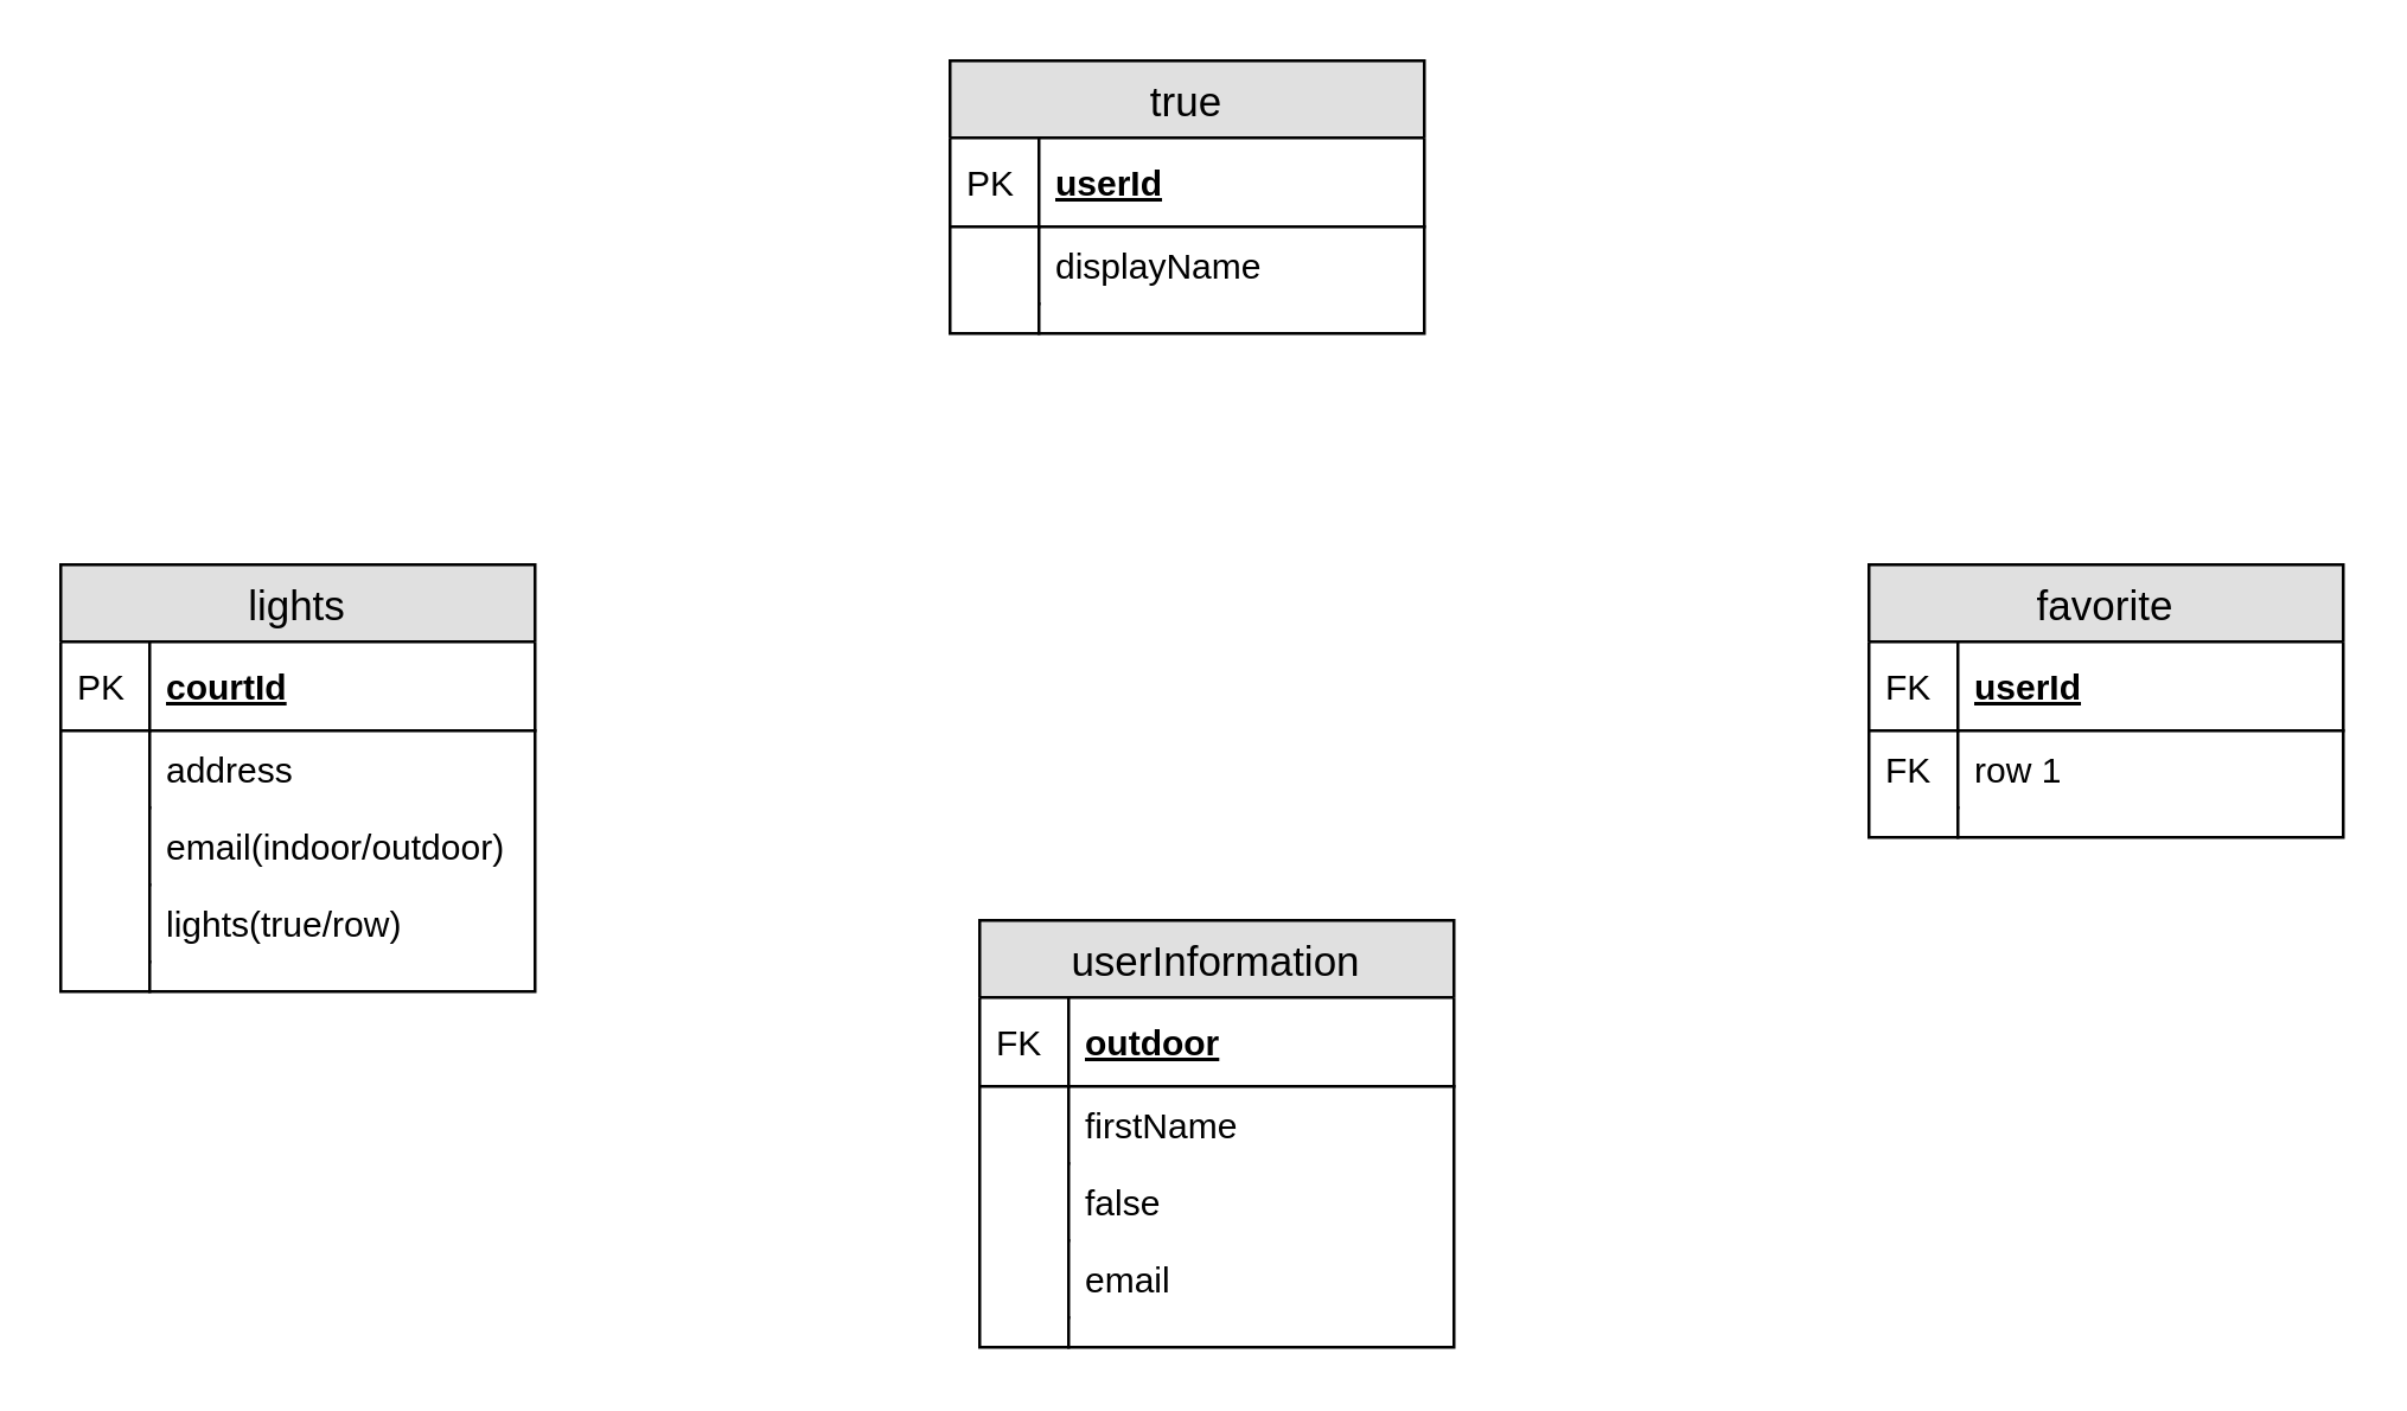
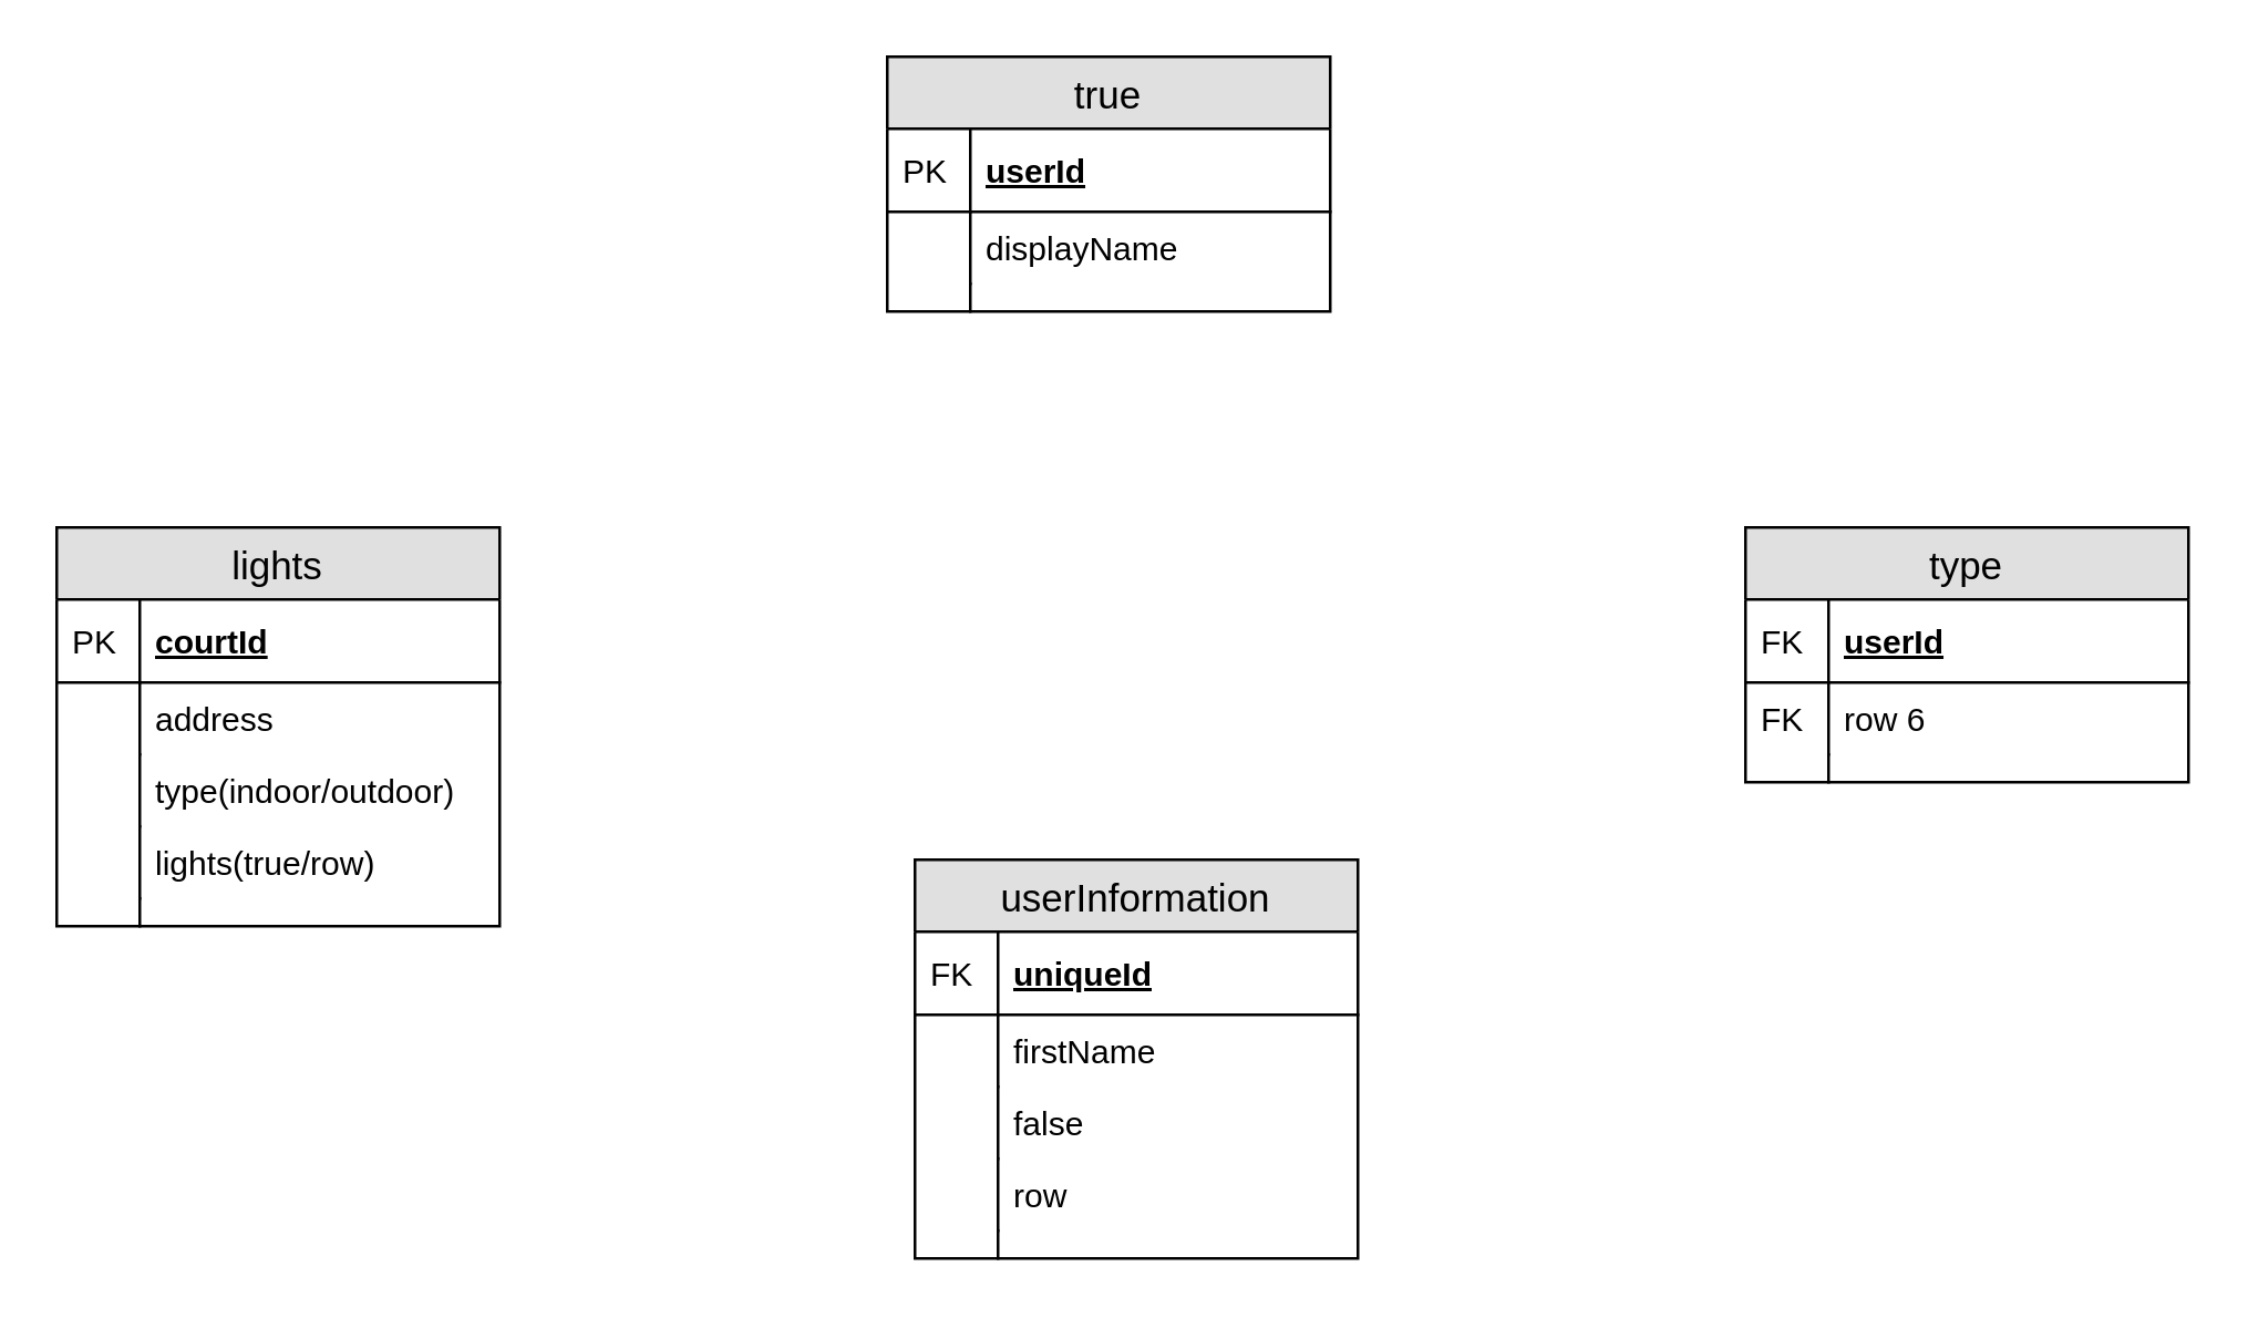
- <mxCell id="31" value="favorite" style="swimlane;fontStyle=0;childLayout=stackLayout;horizontal=1;startSize=26;fillColor=#e0e0e0;horizontalStack=0;resizeParent=1;resizeParentMax=0;resizeLast=0;collapsible=1;marginBottom=0;swimlaneFillColor=#ffffff;align=center;fontSize=14;" vertex="1" parent="1"><mxGeometry x="630" y="190" width="160" height="92" as="geometry" /></mxCell>
+ <mxCell id="31" value="type" style="swimlane;fontStyle=0;childLayout=stackLayout;horizontal=1;startSize=26;fillColor=#e0e0e0;horizontalStack=0;resizeParent=1;resizeParentMax=0;resizeLast=0;collapsible=1;marginBottom=0;swimlaneFillColor=#ffffff;align=center;fontSize=14;" vertex="1" parent="1"><mxGeometry x="630" y="190" width="160" height="92" as="geometry" /></mxCell>
- <mxCell id="34" value="row 1" style="shape=partialRectangle;top=0;left=0;right=0;bottom=0;align=left;verticalAlign=top;fillColor=none;spacingLeft=34;spacingRight=4;overflow=hidden;rotatable=0;points=[[0,0.5],[1,0.5]];portConstraint=eastwest;dropTarget=0;fontSize=12;" vertex="1" parent="31"><mxGeometry y="56" width="160" height="26" as="geometry" /></mxCell>
+ <mxCell id="34" value="row 6" style="shape=partialRectangle;top=0;left=0;right=0;bottom=0;align=left;verticalAlign=top;fillColor=none;spacingLeft=34;spacingRight=4;overflow=hidden;rotatable=0;points=[[0,0.5],[1,0.5]];portConstraint=eastwest;dropTarget=0;fontSize=12;" vertex="1" parent="31"><mxGeometry y="56" width="160" height="26" as="geometry" /></mxCell>
- <mxCell id="25" value="email(indoor/outdoor)" style="shape=partialRectangle;top=0;left=0;right=0;bottom=0;align=left;verticalAlign=top;fillColor=none;spacingLeft=34;spacingRight=4;overflow=hidden;rotatable=0;points=[[0,0.5],[1,0.5]];portConstraint=eastwest;dropTarget=0;fontSize=12;" vertex="1" parent="20"><mxGeometry y="82" width="160" height="26" as="geometry" /></mxCell>
+ <mxCell id="25" value="type(indoor/outdoor)" style="shape=partialRectangle;top=0;left=0;right=0;bottom=0;align=left;verticalAlign=top;fillColor=none;spacingLeft=34;spacingRight=4;overflow=hidden;rotatable=0;points=[[0,0.5],[1,0.5]];portConstraint=eastwest;dropTarget=0;fontSize=12;" vertex="1" parent="20"><mxGeometry y="82" width="160" height="26" as="geometry" /></mxCell>
- <mxCell id="10" value="outdoor" style="shape=partialRectangle;top=0;left=0;right=0;bottom=1;align=left;verticalAlign=middle;fillColor=none;spacingLeft=34;spacingRight=4;overflow=hidden;rotatable=0;points=[[0,0.5],[1,0.5]];portConstraint=eastwest;dropTarget=0;fontStyle=5;fontSize=12;" vertex="1" parent="9"><mxGeometry y="26" width="160" height="30" as="geometry" /></mxCell>
+ <mxCell id="10" value="uniqueId" style="shape=partialRectangle;top=0;left=0;right=0;bottom=1;align=left;verticalAlign=middle;fillColor=none;spacingLeft=34;spacingRight=4;overflow=hidden;rotatable=0;points=[[0,0.5],[1,0.5]];portConstraint=eastwest;dropTarget=0;fontStyle=5;fontSize=12;" vertex="1" parent="9"><mxGeometry y="26" width="160" height="30" as="geometry" /></mxCell>
- <mxCell id="16" value="email" style="shape=partialRectangle;top=0;left=0;right=0;bottom=0;align=left;verticalAlign=top;fillColor=none;spacingLeft=34;spacingRight=4;overflow=hidden;rotatable=0;points=[[0,0.5],[1,0.5]];portConstraint=eastwest;dropTarget=0;fontSize=12;" vertex="1" parent="9"><mxGeometry y="108" width="160" height="26" as="geometry" /></mxCell>
+ <mxCell id="16" value="row" style="shape=partialRectangle;top=0;left=0;right=0;bottom=0;align=left;verticalAlign=top;fillColor=none;spacingLeft=34;spacingRight=4;overflow=hidden;rotatable=0;points=[[0,0.5],[1,0.5]];portConstraint=eastwest;dropTarget=0;fontSize=12;" vertex="1" parent="9"><mxGeometry y="108" width="160" height="26" as="geometry" /></mxCell>
